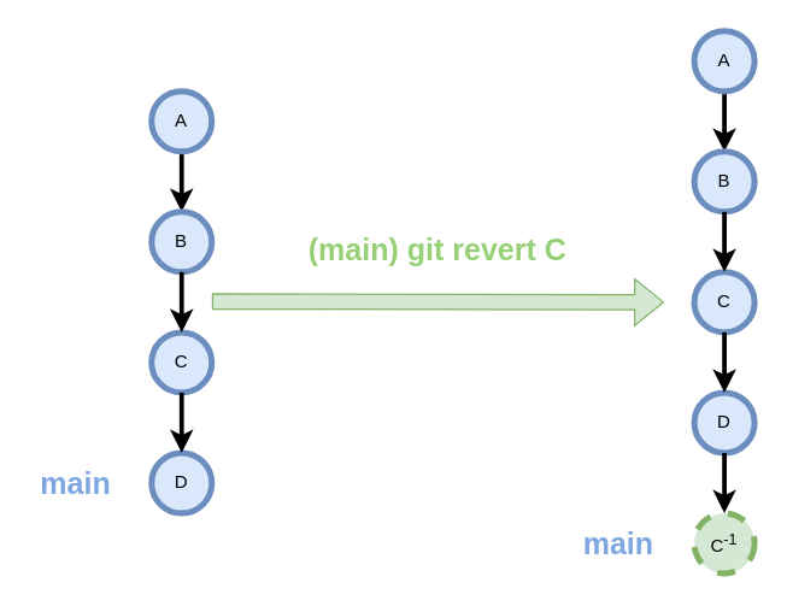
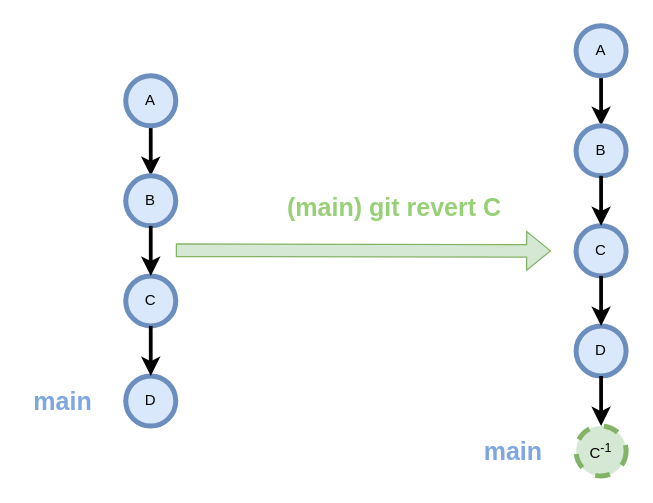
- <mxCell id="3" value="&lt;font size=&quot;1&quot; color=&quot;#97d077&quot; style=&quot;&quot;&gt;&lt;b style=&quot;font-size: 20px;&quot;&gt;(&lt;/b&gt;&lt;/font&gt;&lt;b style=&quot;color: rgb(151, 208, 119); font-size: 20px;&quot;&gt;main&lt;/b&gt;&lt;font size=&quot;1&quot; color=&quot;#97d077&quot; style=&quot;&quot;&gt;&lt;b style=&quot;font-size: 20px;&quot;&gt;) git revert C&lt;/b&gt;&lt;/font&gt;" style="text;html=1;align=center;verticalAlign=middle;whiteSpace=wrap;rounded=0;" parent="1" vertex="1"><mxGeometry x="180" y="150" width="220" height="30" as="geometry" /></mxCell>
+ <mxCell id="3" value="&lt;font size=&quot;1&quot; color=&quot;#97d077&quot; style=&quot;&quot;&gt;&lt;b style=&quot;font-size: 20px;&quot;&gt;(&lt;/b&gt;&lt;/font&gt;&lt;b style=&quot;color: rgb(151, 208, 119); font-size: 20px;&quot;&gt;main&lt;/b&gt;&lt;font size=&quot;1&quot; color=&quot;#97d077&quot; style=&quot;&quot;&gt;&lt;b style=&quot;font-size: 20px;&quot;&gt;) git revert C&lt;/b&gt;&lt;/font&gt;" style="text;html=1;align=center;verticalAlign=middle;whiteSpace=wrap;rounded=0;" parent="1" vertex="1"><mxGeometry x="205" y="150" width="220" height="30" as="geometry" /></mxCell>
